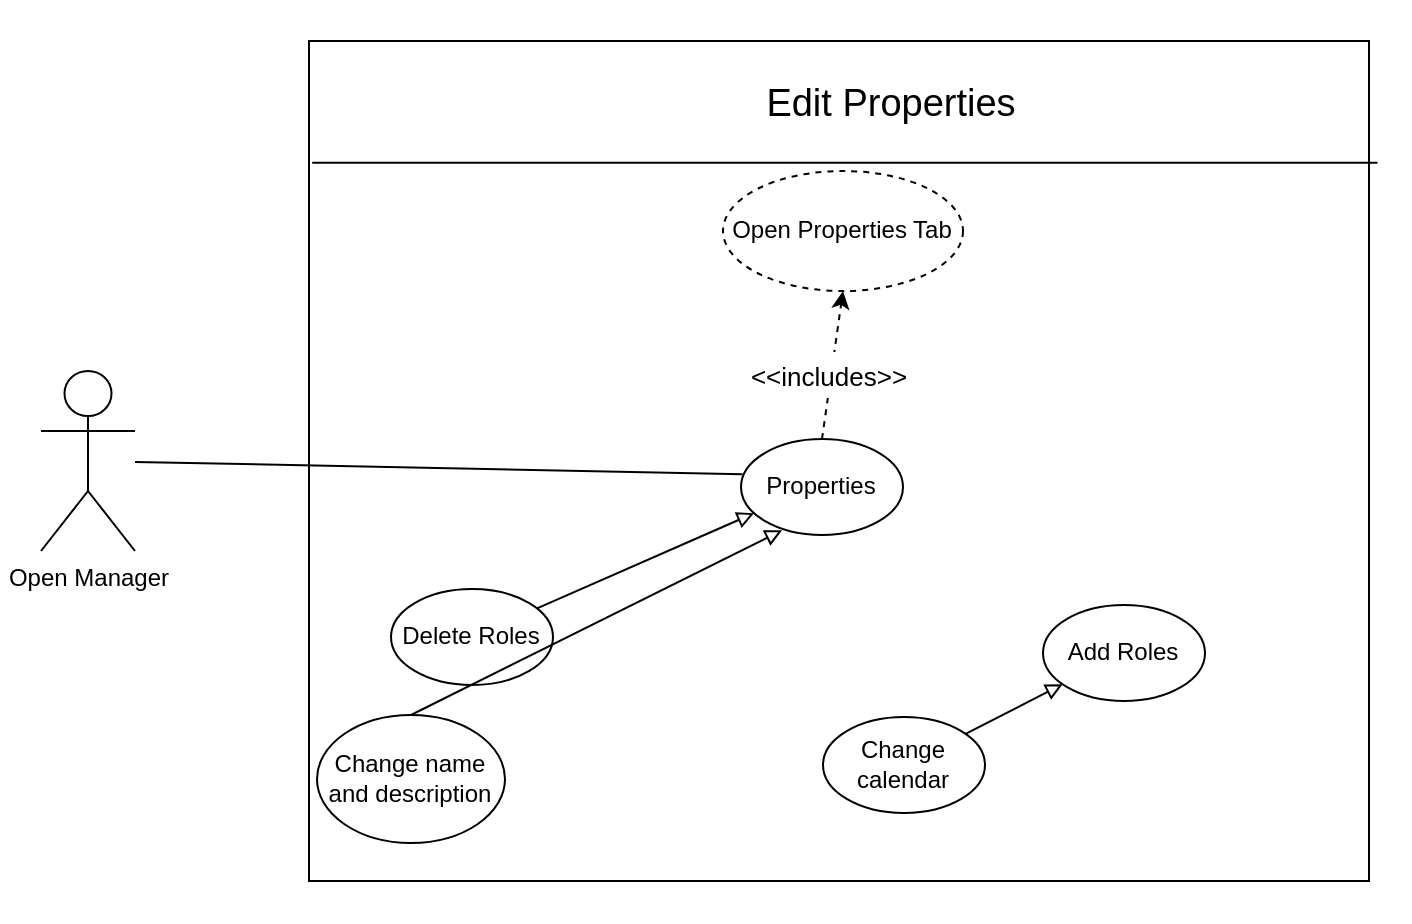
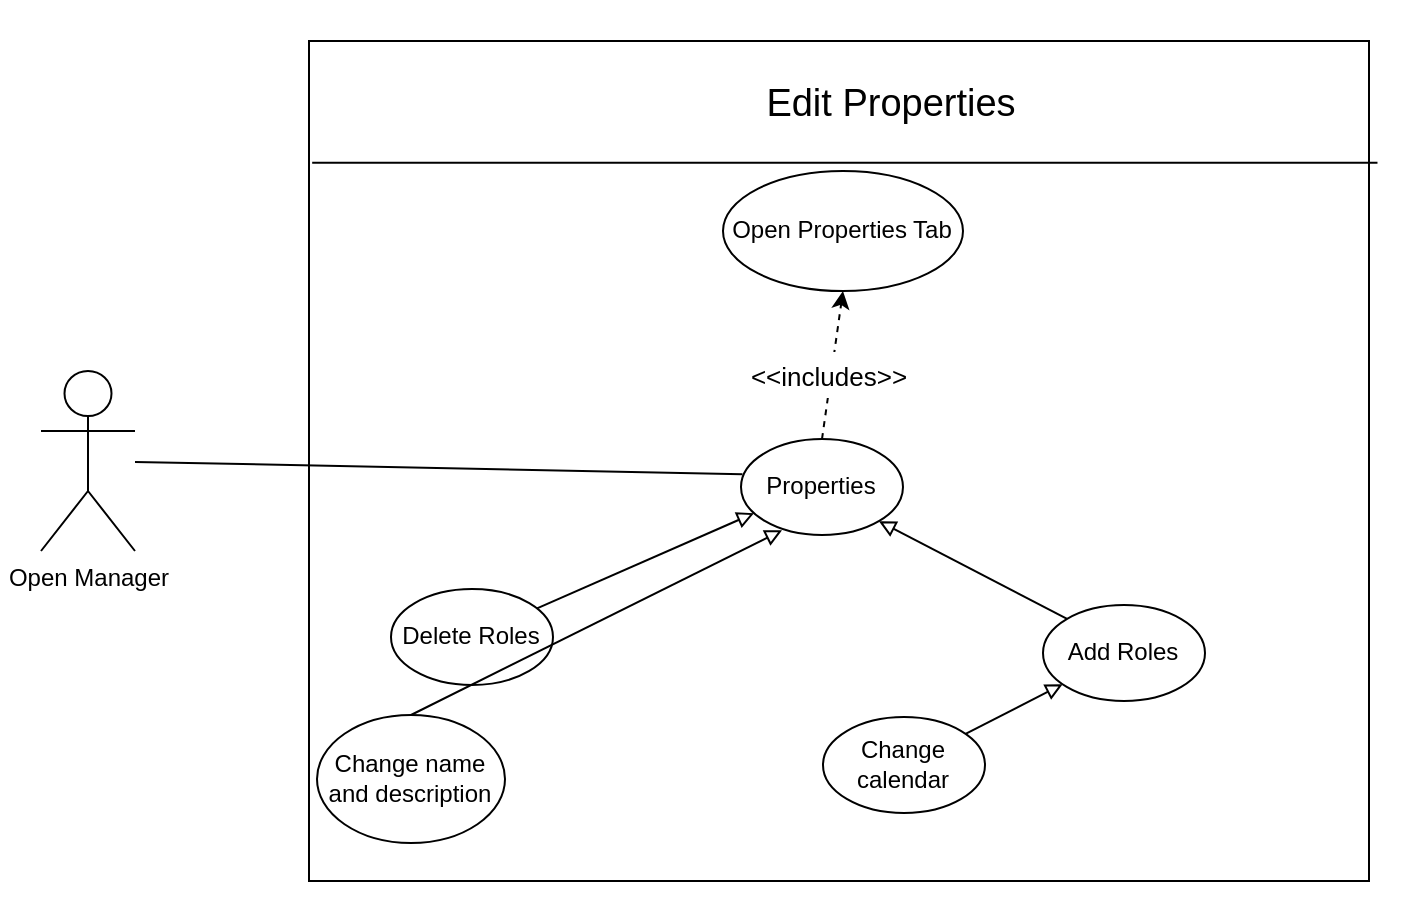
- <mxCell id="4" value="Open Properties Tab" style="ellipse;whiteSpace=wrap;html=1;fillColor=none;dashed=1;" parent="1" vertex="1"><mxGeometry x="361" y="85" width="120" height="60" as="geometry" /></mxCell>
+ <mxCell id="4" value="Open Properties Tab" style="ellipse;whiteSpace=wrap;html=1;fillColor=none;" parent="1" vertex="1"><mxGeometry x="361" y="85" width="120" height="60" as="geometry" /></mxCell>
+ <mxCell id="18" value="" style="endArrow=block;html=1;rounded=0;fontSize=13;endFill=0;entryX=1;entryY=1;entryDx=0;entryDy=0;exitX=0;exitY=0;exitDx=0;exitDy=0;" parent="1" source="13" target="10" edge="1"><mxGeometry width="50" height="50" relative="1" as="geometry"><mxPoint x="298.017" y="333.693" as="sourcePoint" /><mxPoint x="406.48" y="286.104" as="targetPoint" /></mxGeometry></mxCell>
